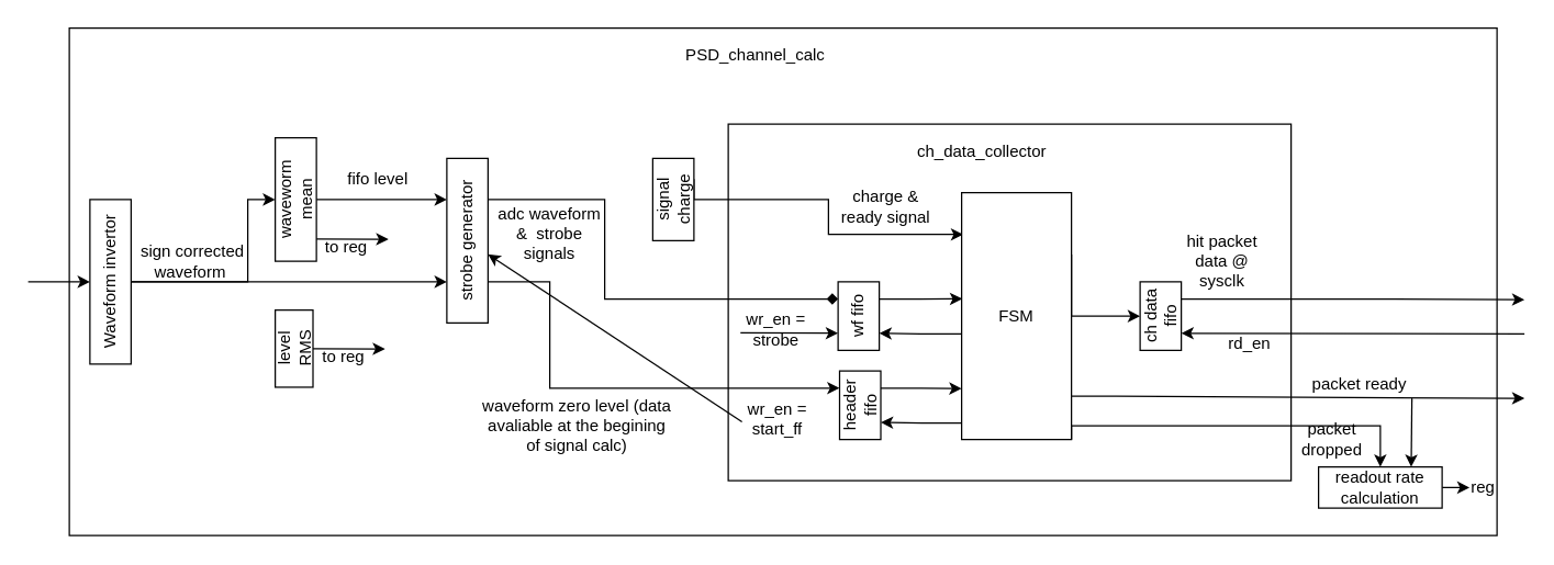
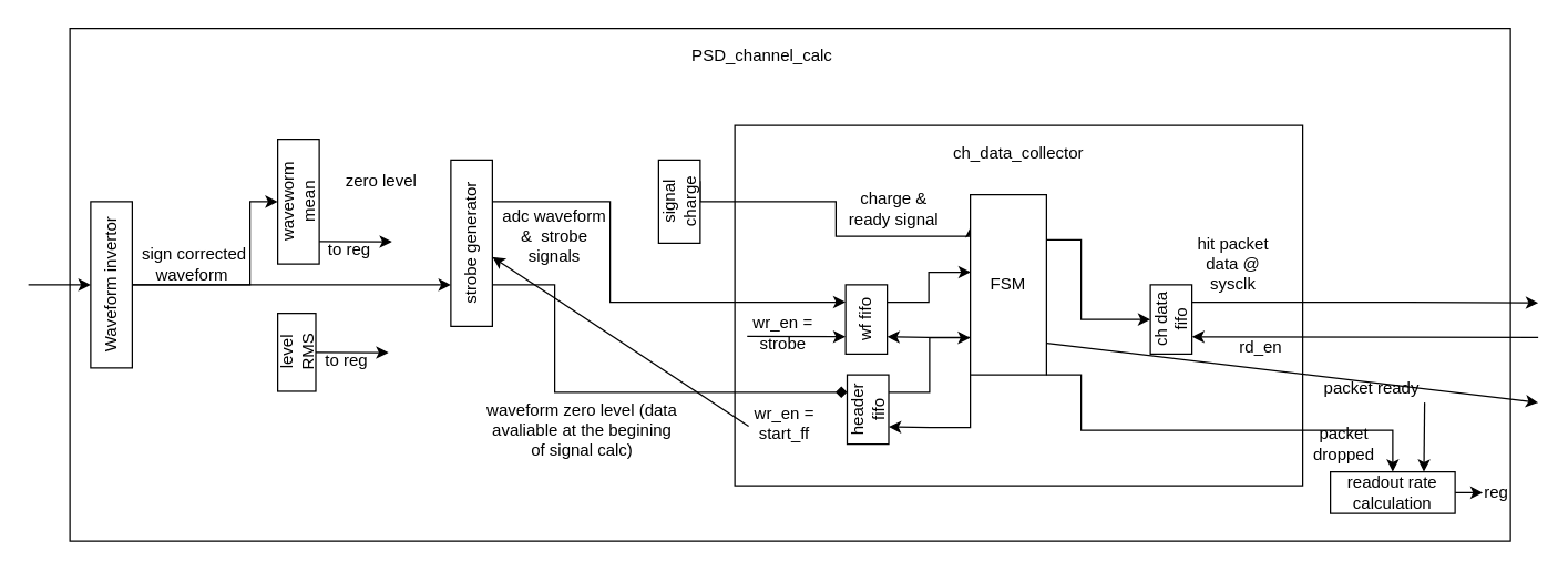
- <mxCell id="40" value="ch_data_collector" style="text;html=1;strokeColor=none;fillColor=none;align=center;verticalAlign=middle;whiteSpace=wrap;rounded=0;" vertex="1" parent="1"><mxGeometry x="660" y="100" width="110" height="20" as="geometry" /></mxCell>
+ <mxCell id="40" value="ch_data_collector" style="text;html=1;strokeColor=none;fillColor=none;align=center;verticalAlign=middle;whiteSpace=wrap;rounded=0;" vertex="1" parent="1"><mxGeometry x="680" y="100" width="110" height="20" as="geometry" /></mxCell>
- <mxCell id="15" value="fifo level" style="text;html=1;strokeColor=none;fillColor=none;align=center;verticalAlign=middle;whiteSpace=wrap;rounded=0;" vertex="1" parent="1"><mxGeometry x="240" y="120" width="70" height="20" as="geometry" /></mxCell>
+ <mxCell id="15" value="zero level" style="text;html=1;strokeColor=none;fillColor=none;align=center;verticalAlign=middle;whiteSpace=wrap;rounded=0;" vertex="1" parent="1"><mxGeometry x="240" y="120" width="70" height="20" as="geometry" /></mxCell>
- <mxCell id="8" style="edgeStyle=orthogonalEdgeStyle;rounded=0;orthogonalLoop=1;jettySize=auto;html=1;exitX=0.5;exitY=1;exitDx=0;exitDy=0;entryX=0.75;entryY=0;entryDx=0;entryDy=0;" edge="1" parent="1" source="9" target="13"><mxGeometry relative="1" as="geometry" /></mxCell>
- <mxCell id="11" style="edgeStyle=orthogonalEdgeStyle;rounded=0;orthogonalLoop=1;jettySize=auto;html=1;exitX=0.75;exitY=1;exitDx=0;exitDy=0;entryX=0.75;entryY=0;entryDx=0;entryDy=0;endArrow=diamond;" edge="1" parent="1" source="13" target="19"><mxGeometry relative="1" as="geometry"><Array as="points"><mxPoint x="440" y="145" /><mxPoint x="440" y="218" /></Array></mxGeometry></mxCell>
+ <mxCell id="11" style="edgeStyle=orthogonalEdgeStyle;rounded=0;orthogonalLoop=1;jettySize=auto;html=1;exitX=0.75;exitY=1;exitDx=0;exitDy=0;entryX=0.75;entryY=0;entryDx=0;entryDy=0;" edge="1" parent="1" source="13" target="19"><mxGeometry relative="1" as="geometry"><Array as="points"><mxPoint x="440" y="145" /><mxPoint x="440" y="218" /></Array></mxGeometry></mxCell>
- <mxCell id="32" value="FSM" style="rounded=0;whiteSpace=wrap;html=1;" vertex="1" parent="1"><mxGeometry x="700" y="140" width="80" height="180" as="geometry" /></mxCell>
+ <mxCell id="32" value="FSM" style="rounded=0;whiteSpace=wrap;html=1;" vertex="1" parent="1"><mxGeometry x="700" y="140" width="55" height="130" as="geometry" /></mxCell>
- <mxCell id="12" style="edgeStyle=orthogonalEdgeStyle;rounded=0;orthogonalLoop=1;jettySize=auto;html=1;exitX=0.25;exitY=1;exitDx=0;exitDy=0;entryX=0.75;entryY=0;entryDx=0;entryDy=0;" edge="1" parent="1" source="13" target="24"><mxGeometry relative="1" as="geometry"><Array as="points"><mxPoint x="400" y="205" /><mxPoint x="400" y="283" /></Array></mxGeometry></mxCell>
+ <mxCell id="12" style="edgeStyle=orthogonalEdgeStyle;rounded=0;orthogonalLoop=1;jettySize=auto;html=1;exitX=0.25;exitY=1;exitDx=0;exitDy=0;entryX=0.75;entryY=0;entryDx=0;entryDy=0;endArrow=diamond;" edge="1" parent="1" source="13" target="24"><mxGeometry relative="1" as="geometry"><Array as="points"><mxPoint x="400" y="205" /><mxPoint x="400" y="283" /></Array></mxGeometry></mxCell>
